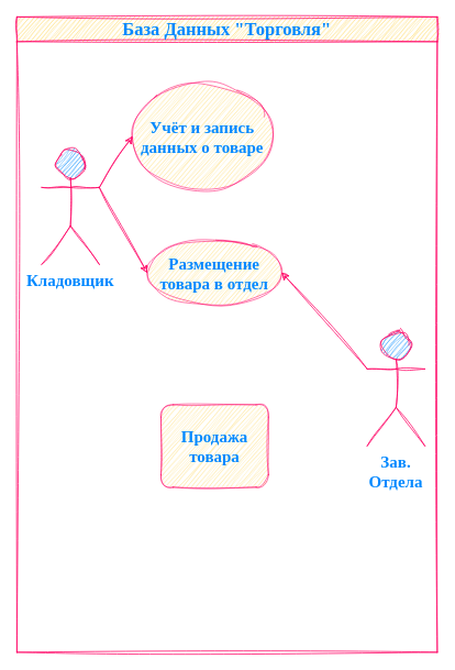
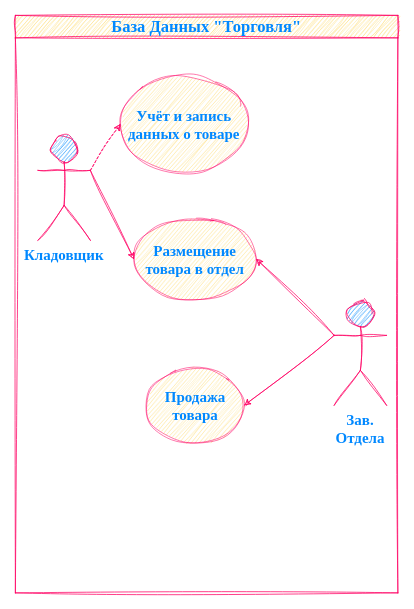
- <mxCell id="7" value="" style="endArrow=classic;html=1;rounded=0;fontColor=#0088FF;fillColor=#d80073;strokeColor=#FF0063;shadow=0;swimlaneLine=1;sketch=1;curveFitting=1;jiggle=2;fontFamily=Garamond;fontStyle=1;fontSize=20;exitX=1;exitY=0.333;exitDx=0;exitDy=0;exitPerimeter=0;entryX=0;entryY=0.5;entryDx=0;entryDy=0;" parent="2" source="6" target="3" edge="1"><mxGeometry width="50" height="50" relative="1" as="geometry"><mxPoint x="-100" y="-130" as="sourcePoint" /><mxPoint x="5" y="-80" as="targetPoint" /></mxGeometry></mxCell>
+ <mxCell id="7" value="" style="endArrow=classic;html=1;rounded=0;fontColor=#0088FF;fillColor=#d80073;strokeColor=#FF0063;shadow=0;swimlaneLine=1;sketch=1;curveFitting=1;jiggle=2;fontFamily=Garamond;fontStyle=1;fontSize=20;exitX=1;exitY=0.333;exitDx=0;exitDy=0;exitPerimeter=0;entryX=0;entryY=0.5;entryDx=0;entryDy=0;dashed=1;" parent="2" source="6" target="3" edge="1"><mxGeometry width="50" height="50" relative="1" as="geometry"><mxPoint x="-100" y="-130" as="sourcePoint" /><mxPoint x="5" y="-80" as="targetPoint" /></mxGeometry></mxCell>
- <mxCell id="4" value="Размещение товара в отдел" style="ellipse;whiteSpace=wrap;html=1;fillColor=#FFD966;strokeColor=#FF0063;fontColor=#0088FF;shadow=0;swimlaneLine=1;fontStyle=1;sketch=1;curveFitting=1;jiggle=2;gradientColor=none;strokeWidth=1;opacity=70;fontSize=20;fontFamily=Garamond;" parent="2" vertex="1"><mxGeometry x="158.15" y="270" width="163.33" height="80" as="geometry" /></mxCell>
+ <mxCell id="4" value="Размещение товара в отдел" style="ellipse;whiteSpace=wrap;html=1;fillColor=#FFD966;strokeColor=#FF0063;fontColor=#0088FF;shadow=0;swimlaneLine=1;fontStyle=1;sketch=1;curveFitting=1;jiggle=2;gradientColor=none;strokeWidth=1;opacity=70;fontSize=20;fontFamily=Garamond;" parent="2" vertex="1"><mxGeometry x="158.15" y="270" width="163.33" height="110" as="geometry" /></mxCell>
+ <mxCell id="11" value="" style="endArrow=classic;html=1;rounded=0;sketch=1;hachureGap=4;jiggle=2;curveFitting=1;fontFamily=Architects Daughter;fontSource=https%3A%2F%2Ffonts.googleapis.com%2Fcss%3Ffamily%3DArchitects%2BDaughter;fontSize=16;exitX=0;exitY=0.333;exitDx=0;exitDy=0;exitPerimeter=0;entryX=1;entryY=0.5;entryDx=0;entryDy=0;strokeColor=#FF0063;" edge="1" parent="2" source="9" target="5"><mxGeometry width="50" height="50" relative="1" as="geometry"><mxPoint x="125" y="480" as="sourcePoint" /><mxPoint x="175" y="430" as="targetPoint" /></mxGeometry></mxCell>
- <mxCell id="5" value="Продажа товара" style="whiteSpace=wrap;html=1;fillColor=#FFD966;strokeColor=#FF0063;fontColor=#0088FF;shadow=0;swimlaneLine=1;fontStyle=1;sketch=1;curveFitting=1;jiggle=2;gradientColor=none;strokeWidth=1;opacity=70;fontSize=20;fontFamily=Garamond;rounded=1;" parent="2" vertex="1"><mxGeometry x="174.81" y="470" width="130.37" height="100" as="geometry" /></mxCell>
+ <mxCell id="5" value="Продажа товара" style="ellipse;whiteSpace=wrap;html=1;fillColor=#FFD966;strokeColor=#FF0063;fontColor=#0088FF;shadow=0;swimlaneLine=1;fontStyle=1;sketch=1;curveFitting=1;jiggle=2;gradientColor=none;strokeWidth=1;opacity=70;fontSize=20;fontFamily=Garamond;" parent="2" vertex="1"><mxGeometry x="174.81" y="470" width="130.37" height="100" as="geometry" /></mxCell>
